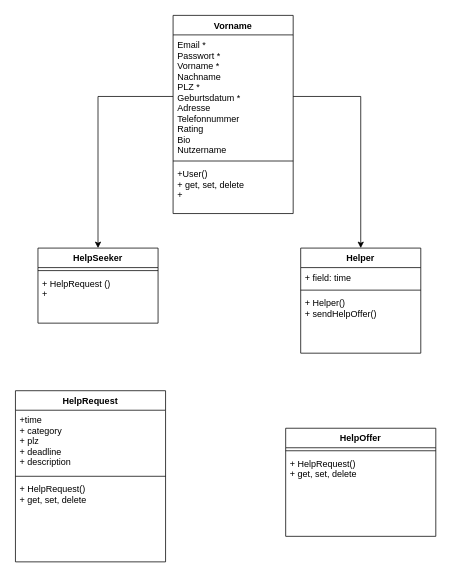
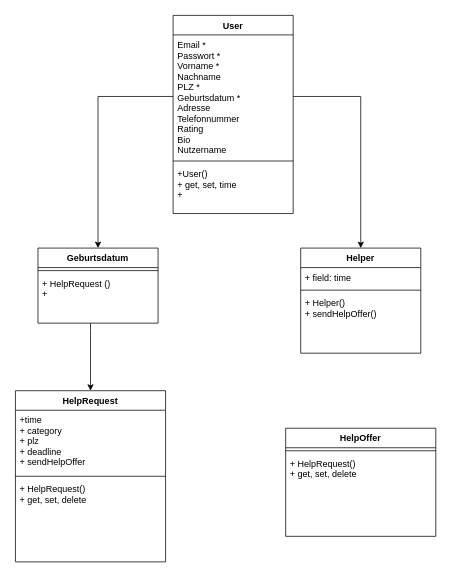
- <mxCell id="5" value="Vorname&#10;" style="swimlane;fontStyle=1;align=center;verticalAlign=top;childLayout=stackLayout;horizontal=1;startSize=26;horizontalStack=0;resizeParent=1;resizeParentMax=0;resizeLast=0;collapsible=1;marginBottom=0;" vertex="1" parent="1"><mxGeometry x="230" y="20" width="160" height="264" as="geometry" /></mxCell>
+ <mxCell id="5" value="User&#10;" style="swimlane;fontStyle=1;align=center;verticalAlign=top;childLayout=stackLayout;horizontal=1;startSize=26;horizontalStack=0;resizeParent=1;resizeParentMax=0;resizeLast=0;collapsible=1;marginBottom=0;" vertex="1" parent="1"><mxGeometry x="230" y="20" width="160" height="264" as="geometry" /></mxCell>
- <mxCell id="8" value="+User()&#10;+ get, set, delete&#10;+ &#10;&#10;" style="text;strokeColor=none;fillColor=none;align=left;verticalAlign=top;spacingLeft=4;spacingRight=4;overflow=hidden;rotatable=0;points=[[0,0.5],[1,0.5]];portConstraint=eastwest;" vertex="1" parent="5"><mxGeometry y="198" width="160" height="66" as="geometry" /></mxCell>
+ <mxCell id="8" value="+User()&#10;+ get, set, time&#10;+ &#10;&#10;" style="text;strokeColor=none;fillColor=none;align=left;verticalAlign=top;spacingLeft=4;spacingRight=4;overflow=hidden;rotatable=0;points=[[0,0.5],[1,0.5]];portConstraint=eastwest;" vertex="1" parent="5"><mxGeometry y="198" width="160" height="66" as="geometry" /></mxCell>
- <mxCell id="2" value="HelpSeeker&#10;" style="swimlane;fontStyle=1;align=center;verticalAlign=top;childLayout=stackLayout;horizontal=1;startSize=26;horizontalStack=0;resizeParent=1;resizeParentMax=0;resizeLast=0;collapsible=1;marginBottom=0;" vertex="1" parent="1"><mxGeometry x="50" y="330" width="160" height="100" as="geometry" /></mxCell>
+ <mxCell id="2" value="Geburtsdatum&#10;" style="swimlane;fontStyle=1;align=center;verticalAlign=top;childLayout=stackLayout;horizontal=1;startSize=26;horizontalStack=0;resizeParent=1;resizeParentMax=0;resizeLast=0;collapsible=1;marginBottom=0;" vertex="1" parent="1"><mxGeometry x="50" y="330" width="160" height="100" as="geometry" /></mxCell>
+ <mxCell id="20" style="edgeStyle=orthogonalEdgeStyle;rounded=0;orthogonalLoop=1;jettySize=auto;html=1;" edge="1" parent="1" source="4" target="9"><mxGeometry relative="1" as="geometry"><Array as="points"><mxPoint x="120" y="440" /><mxPoint x="120" y="440" /></Array></mxGeometry></mxCell>
- <mxCell id="10" value="+time&#10;+ category&#10;+ plz&#10;+ deadline&#10;+ description&#10;&#10;" style="text;strokeColor=none;fillColor=none;align=left;verticalAlign=top;spacingLeft=4;spacingRight=4;overflow=hidden;rotatable=0;points=[[0,0.5],[1,0.5]];portConstraint=eastwest;" vertex="1" parent="9"><mxGeometry y="26" width="200" height="84" as="geometry" /></mxCell>
+ <mxCell id="10" value="+time&#10;+ category&#10;+ plz&#10;+ deadline&#10;+ sendHelpOffer&#10;&#10;" style="text;strokeColor=none;fillColor=none;align=left;verticalAlign=top;spacingLeft=4;spacingRight=4;overflow=hidden;rotatable=0;points=[[0,0.5],[1,0.5]];portConstraint=eastwest;" vertex="1" parent="9"><mxGeometry y="26" width="200" height="84" as="geometry" /></mxCell>
